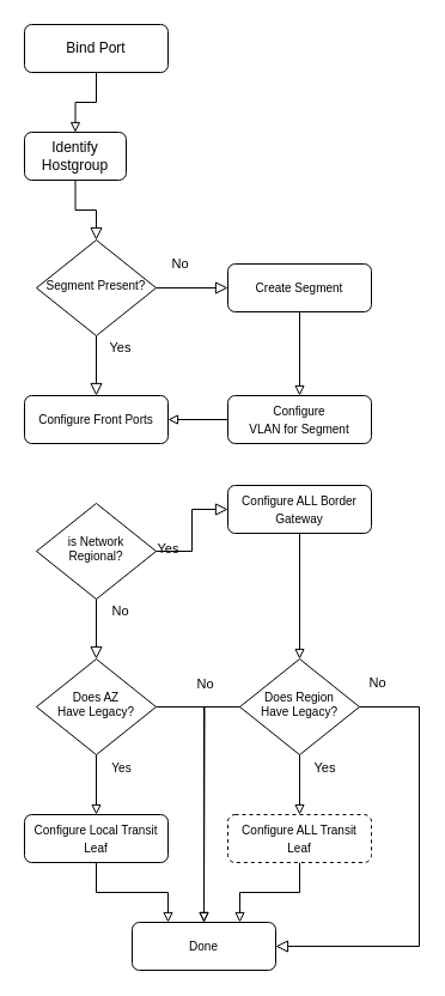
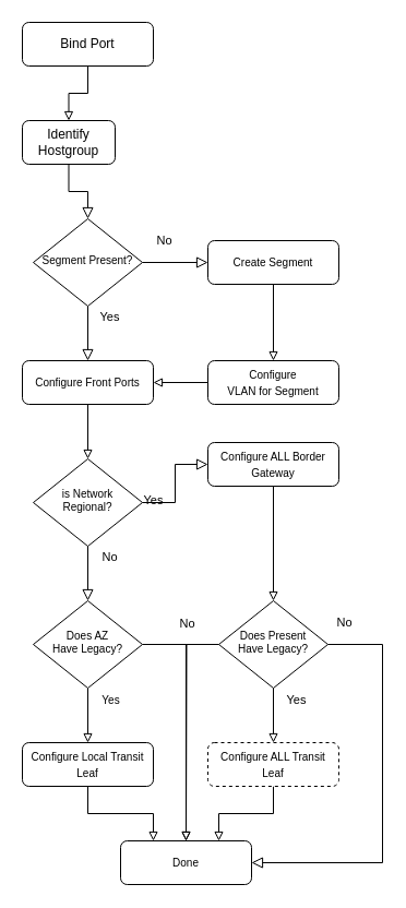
+ <mxCell id="9" style="edgeStyle=orthogonalEdgeStyle;rounded=0;orthogonalLoop=1;jettySize=auto;html=1;fontSize=10;endArrow=block;endFill=0;" parent="1" source="10" target="13" edge="1"><mxGeometry relative="1" as="geometry" /></mxCell>
- <mxCell id="14" value="Does Region&lt;br&gt;Have Legacy?" style="rhombus;whiteSpace=wrap;html=1;shadow=0;fontFamily=Helvetica;fontSize=10;align=center;strokeWidth=1;spacing=6;spacingTop=-4;" parent="1" vertex="1"><mxGeometry x="200" y="550" width="100" height="80" as="geometry" /></mxCell>
+ <mxCell id="14" value="Does Present&lt;br&gt;Have Legacy?" style="rhombus;whiteSpace=wrap;html=1;shadow=0;fontFamily=Helvetica;fontSize=10;align=center;strokeWidth=1;spacing=6;spacingTop=-4;" parent="1" vertex="1"><mxGeometry x="200" y="550" width="100" height="80" as="geometry" /></mxCell>
